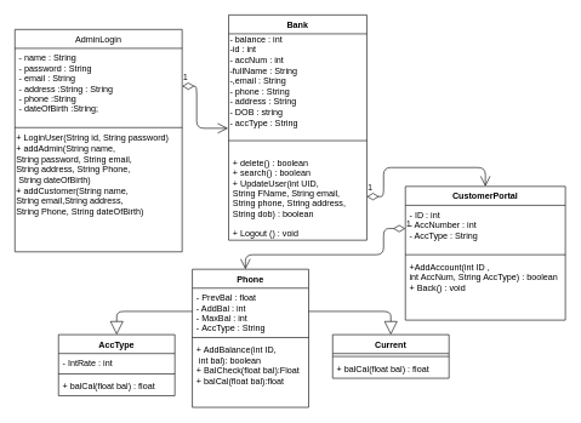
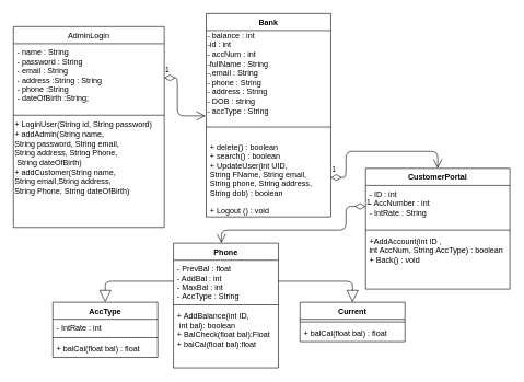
- <mxCell id="23" value="- ID : int&#10;- AccNumber : int&#10;- AccType : String&#10;" style="text;strokeColor=none;fillColor=none;align=left;verticalAlign=top;spacingLeft=4;spacingRight=4;overflow=hidden;rotatable=0;points=[[0,0.5],[1,0.5]];portConstraint=eastwest;" parent="22" vertex="1"><mxGeometry y="26" width="220" height="64" as="geometry" /></mxCell>
+ <mxCell id="23" value="- ID : int&#10;- AccNumber : int&#10;- IntRate : String&#10;" style="text;strokeColor=none;fillColor=none;align=left;verticalAlign=top;spacingLeft=4;spacingRight=4;overflow=hidden;rotatable=0;points=[[0,0.5],[1,0.5]];portConstraint=eastwest;" parent="22" vertex="1"><mxGeometry y="26" width="220" height="64" as="geometry" /></mxCell>
